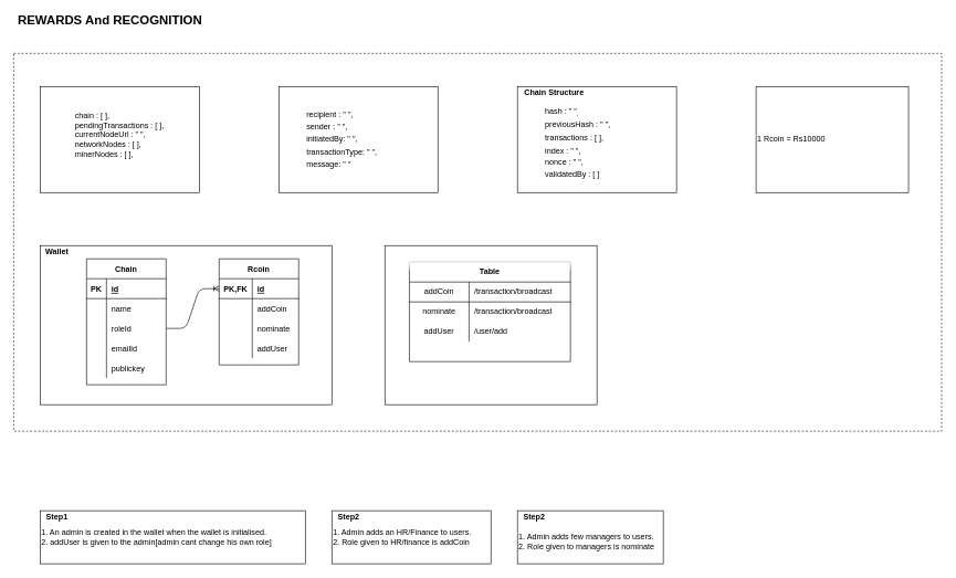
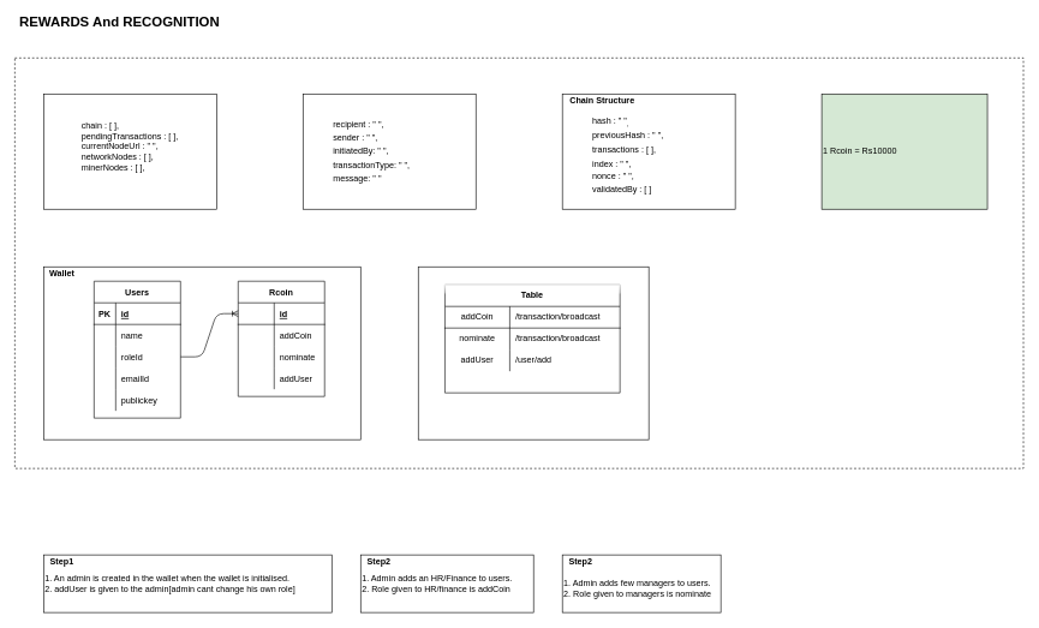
- <mxCell id="9" value="1 Rcoin = Rs10000" style="rounded=0;whiteSpace=wrap;html=1;align=left;" vertex="1" parent="8"><mxGeometry width="230" height="160" as="geometry" /></mxCell>
+ <mxCell id="9" value="1 Rcoin = Rs10000" style="rounded=0;whiteSpace=wrap;html=1;align=left;fillColor=#d5e8d4;" vertex="1" parent="8"><mxGeometry width="230" height="160" as="geometry" /></mxCell>
- <mxCell id="14" value="Chain" style="shape=table;startSize=30;container=1;collapsible=1;childLayout=tableLayout;fixedRows=1;rowLines=0;fontStyle=1;align=center;resizeLast=1;" vertex="1" parent="1"><mxGeometry x="130" y="390" width="120" height="190" as="geometry"><mxRectangle x="950" y="450" width="60" height="30" as="alternateBounds" /></mxGeometry></mxCell>
+ <mxCell id="14" value="Users" style="shape=table;startSize=30;container=1;collapsible=1;childLayout=tableLayout;fixedRows=1;rowLines=0;fontStyle=1;align=center;resizeLast=1;" vertex="1" parent="1"><mxGeometry x="130" y="390" width="120" height="190" as="geometry"><mxRectangle x="950" y="450" width="60" height="30" as="alternateBounds" /></mxGeometry></mxCell>
- <mxCell id="32" value="PK,FK" style="shape=partialRectangle;connectable=0;fillColor=none;top=0;left=0;bottom=0;right=0;fontStyle=1;overflow=hidden;" vertex="1" parent="31"><mxGeometry width="50" height="30" as="geometry" /></mxCell>
